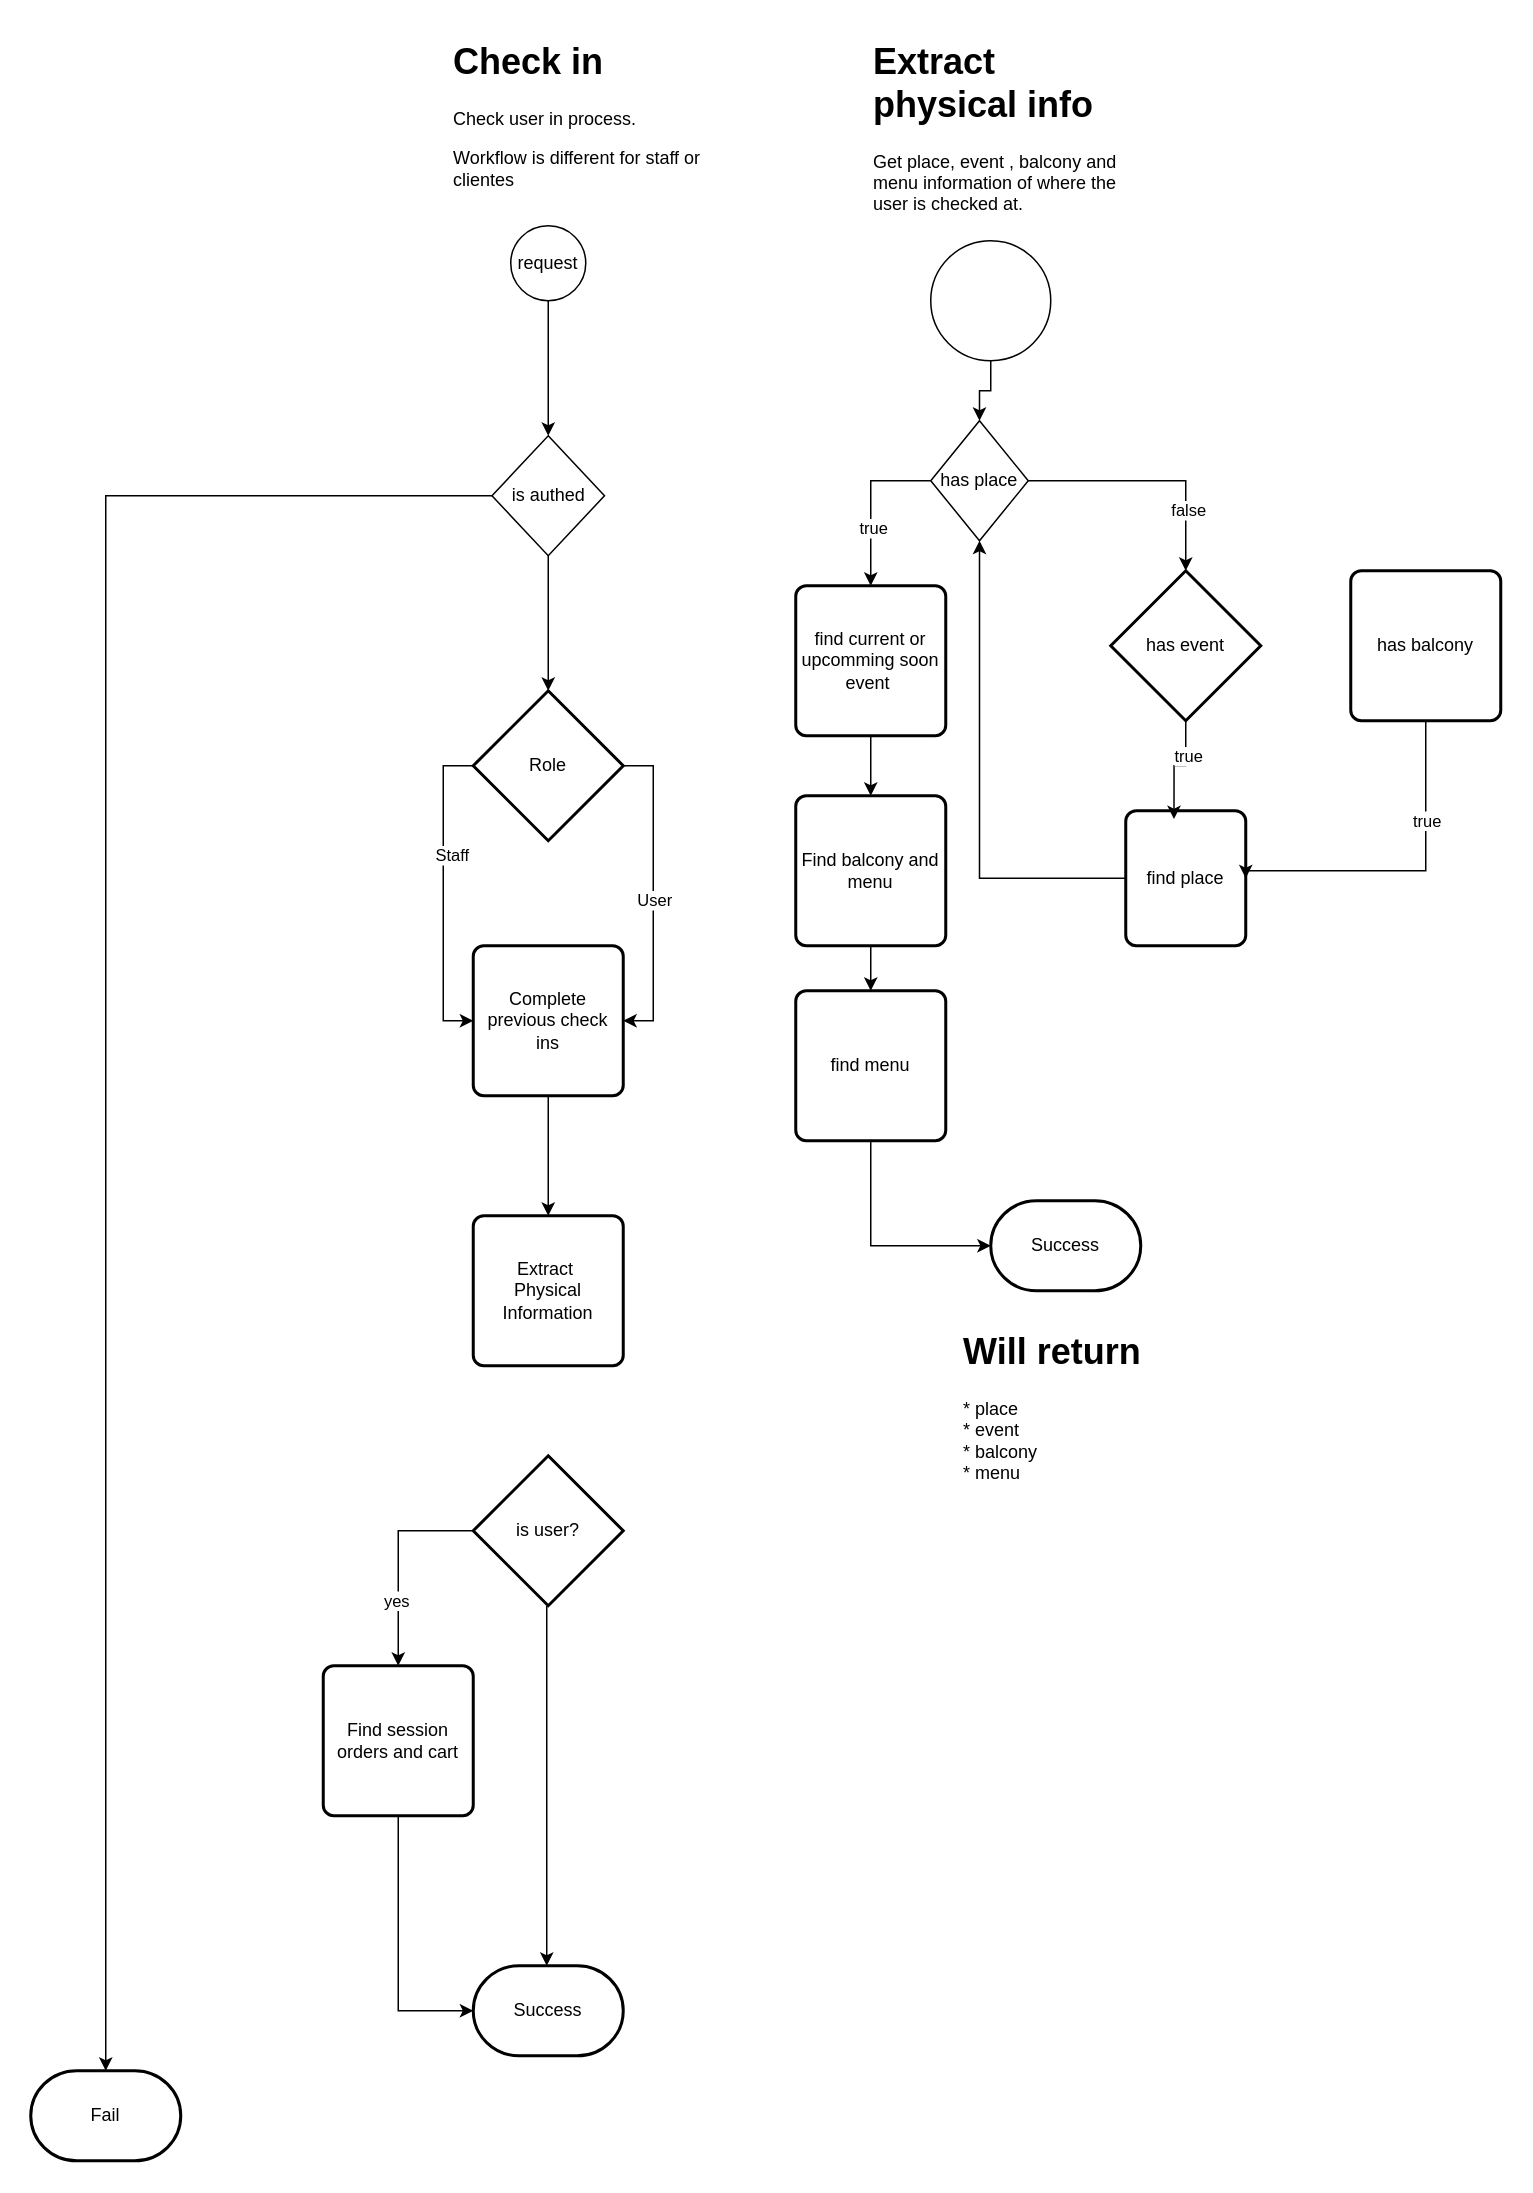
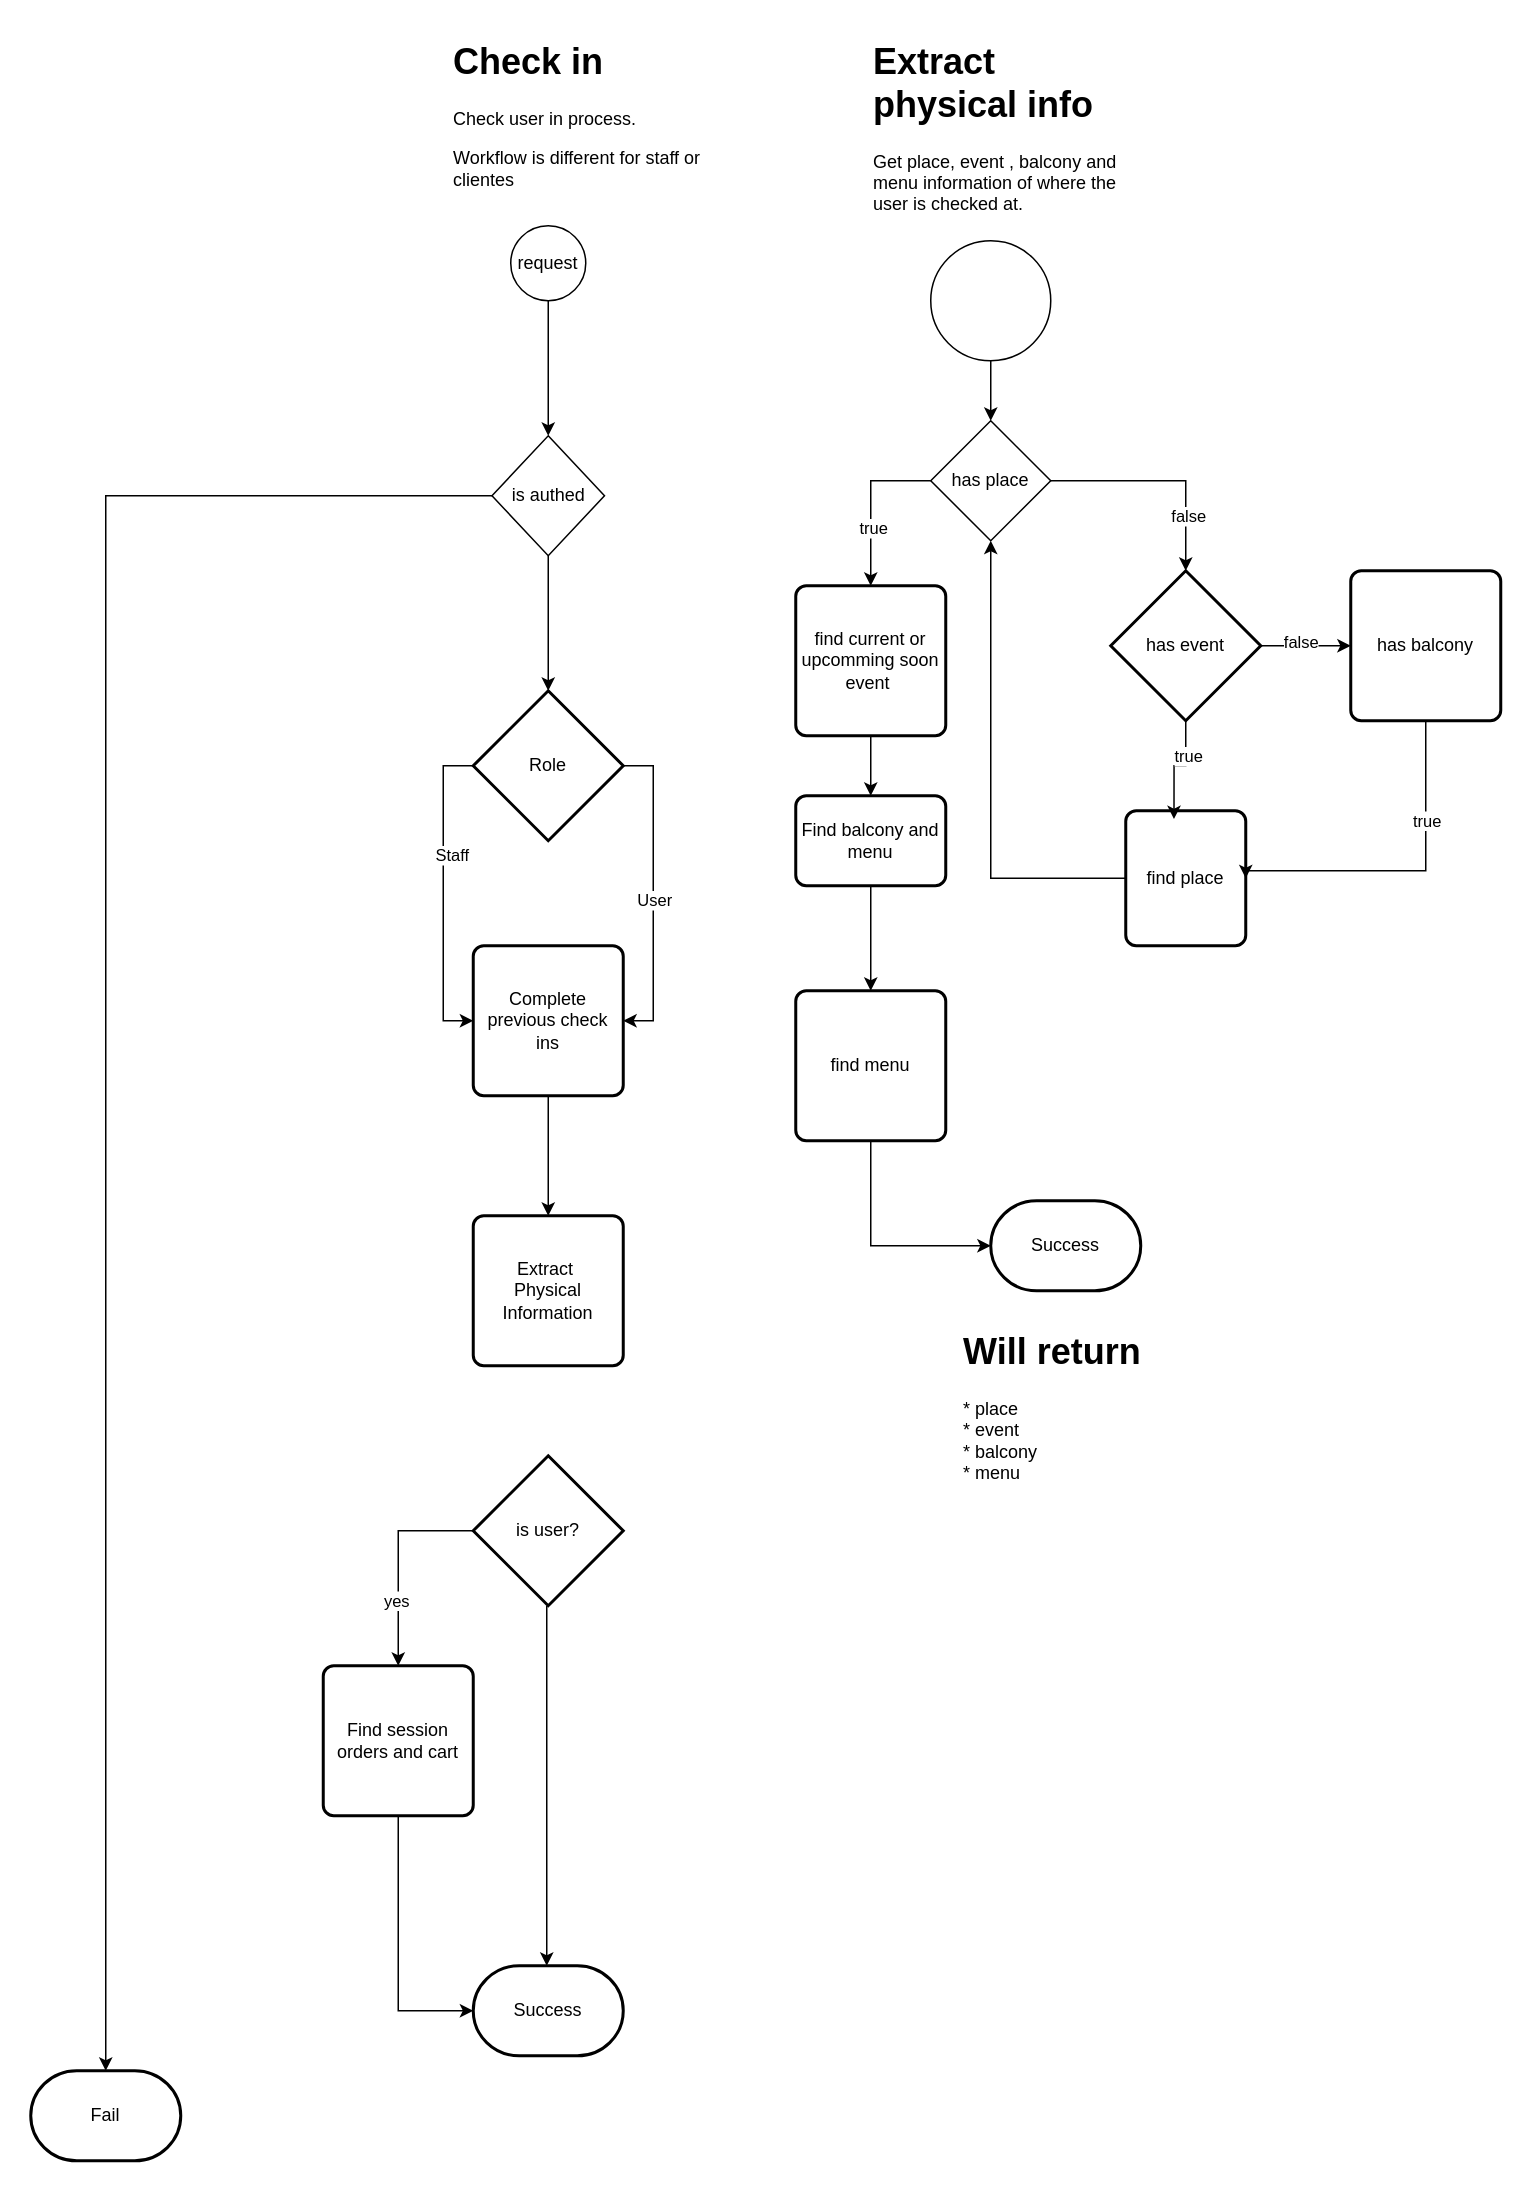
- <mxCell id="20" value="has place" style="rhombus;whiteSpace=wrap;html=1;" vertex="1" parent="1"><mxGeometry x="620" y="280" width="65" height="80" as="geometry" /></mxCell>
+ <mxCell id="20" value="has place" style="rhombus;whiteSpace=wrap;html=1;" vertex="1" parent="1"><mxGeometry x="620" y="280" width="80" height="80" as="geometry" /></mxCell>
+ <mxCell id="25" style="edgeStyle=orthogonalEdgeStyle;rounded=0;orthogonalLoop=1;jettySize=auto;html=1;exitX=1;exitY=0.5;exitDx=0;exitDy=0;exitPerimeter=0;entryX=0;entryY=0.5;entryDx=0;entryDy=0;" edge="1" parent="1" source="27" target="36"><mxGeometry relative="1" as="geometry" /></mxCell>
+ <mxCell id="26" value="false" style="edgeLabel;html=1;align=center;verticalAlign=middle;resizable=0;points=[];" vertex="1" connectable="0" parent="25"><mxGeometry x="-0.148" y="3" relative="1" as="geometry"><mxPoint as="offset" /></mxGeometry></mxCell>
- <mxCell id="24" value="Find balcony and menu" style="rounded=1;whiteSpace=wrap;html=1;absoluteArcSize=1;arcSize=14;strokeWidth=2;" vertex="1" parent="1"><mxGeometry x="530" y="530" width="100" height="100" as="geometry" /></mxCell>
+ <mxCell id="24" value="Find balcony and menu" style="rounded=1;whiteSpace=wrap;html=1;absoluteArcSize=1;arcSize=14;strokeWidth=2;" vertex="1" parent="1"><mxGeometry x="530" y="530" width="100" height="60" as="geometry" /></mxCell>
